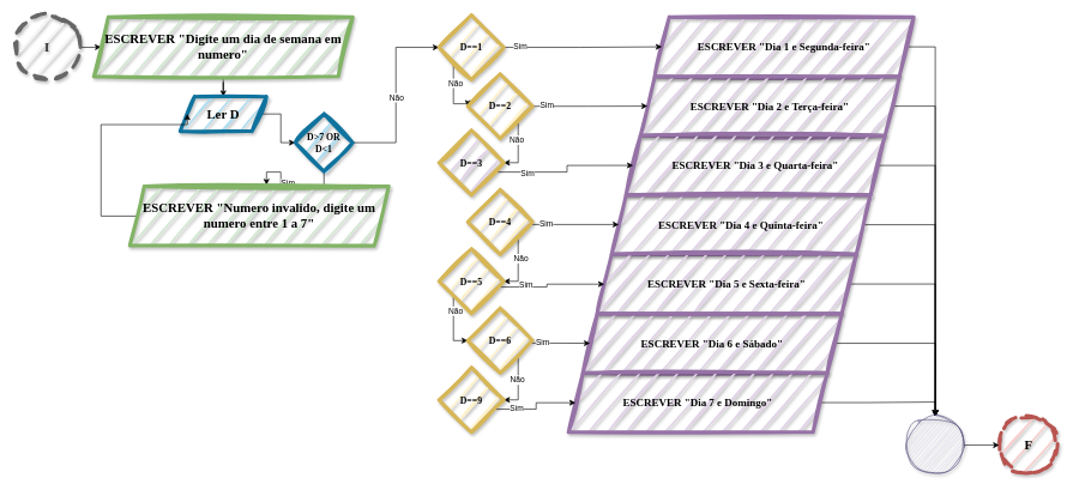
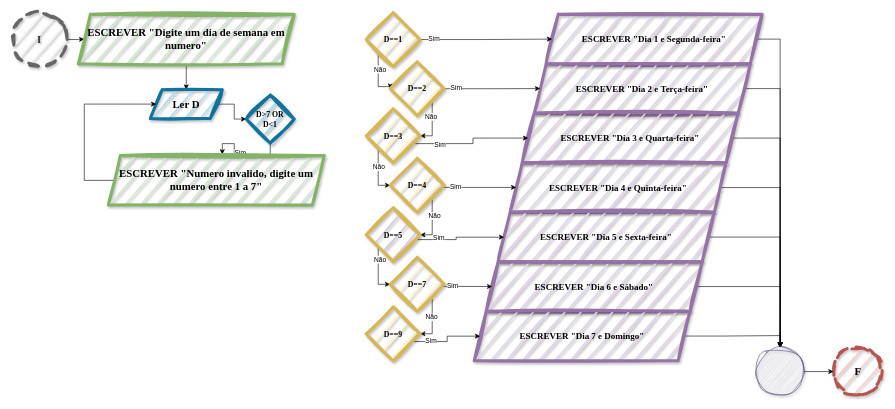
- <mxCell id="23" style="edgeStyle=orthogonalEdgeStyle;rounded=0;orthogonalLoop=1;jettySize=auto;html=1;entryX=0;entryY=0.5;entryDx=0;entryDy=0;" parent="1" source="27" target="32" edge="1"><mxGeometry relative="1" as="geometry" /></mxCell>
- <mxCell id="24" value="Não" style="edgeLabel;html=1;align=center;verticalAlign=middle;resizable=0;points=[];" parent="23" vertex="1" connectable="0"><mxGeometry x="-0.024" relative="1" as="geometry"><mxPoint as="offset" /></mxGeometry></mxCell>
- <mxCell id="22" value="Ler D" style="shape=parallelogram;perimeter=parallelogramPerimeter;whiteSpace=wrap;html=1;fixedSize=1;fontSize=18;fontFamily=Lucida Console;fillColor=#b1ddf0;strokeColor=#10739e;strokeWidth=5;sketch=1;curveFitting=1;jiggle=2;fontStyle=1;labelBackgroundColor=none;labelBorderColor=none;shadow=1;" parent="1" vertex="1"><mxGeometry x="250" y="133.5" width="120" height="48.25" as="geometry" /></mxCell>
+ <mxCell id="22" value="Ler D" style="shape=parallelogram;perimeter=parallelogramPerimeter;whiteSpace=wrap;html=1;fixedSize=1;fontSize=18;fontFamily=Lucida Console;fillColor=#b1ddf0;strokeColor=#10739e;strokeWidth=5;sketch=1;curveFitting=1;jiggle=2;fontStyle=1;labelBackgroundColor=none;labelBorderColor=none;shadow=1;" parent="1" vertex="1"><mxGeometry x="250" y="148.5" width="120" height="48.25" as="geometry" /></mxCell>
- <mxCell id="42" value="D==3" style="rhombus;whiteSpace=wrap;html=1;fontSize=13;fontFamily=Lucida Console;fillColor=#e1d5e7;strokeColor=#d6b656;strokeWidth=5;sketch=1;curveFitting=1;jiggle=2;fontStyle=1;labelBackgroundColor=none;labelBorderColor=none;shadow=1;" parent="1" vertex="1"><mxGeometry x="610" y="180.5" width="90" height="90" as="geometry" /></mxCell>
+ <mxCell id="42" value="D==3" style="rhombus;whiteSpace=wrap;html=1;fontSize=13;fontFamily=Lucida Console;fillColor=#fff2cc;strokeColor=#d6b656;strokeWidth=5;sketch=1;curveFitting=1;jiggle=2;fontStyle=1;labelBackgroundColor=none;labelBorderColor=none;shadow=1;" parent="1" vertex="1"><mxGeometry x="610" y="180.5" width="90" height="90" as="geometry" /></mxCell>
+ <mxCell id="38" style="edgeStyle=orthogonalEdgeStyle;rounded=0;orthogonalLoop=1;jettySize=auto;html=1;entryX=0;entryY=0.5;entryDx=0;entryDy=0;" parent="1" source="42" target="47" edge="1"><mxGeometry relative="1" as="geometry"><Array as="points"><mxPoint x="630" y="308.5" /></Array></mxGeometry></mxCell>
+ <mxCell id="39" value="Não" style="edgeLabel;html=1;align=center;verticalAlign=middle;resizable=0;points=[];" parent="38" vertex="1" connectable="0"><mxGeometry x="-0.224" relative="1" as="geometry"><mxPoint as="offset" /></mxGeometry></mxCell>
- <mxCell id="52" value="D==5" style="rhombus;whiteSpace=wrap;html=1;fontSize=13;fontFamily=Lucida Console;fillColor=#fff2cc;strokeColor=#d6b656;strokeWidth=5;sketch=1;curveFitting=1;jiggle=2;fontStyle=1;labelBackgroundColor=none;labelBorderColor=none;shadow=1;" parent="1" vertex="1"><mxGeometry x="610" y="345.5" width="90" height="90" as="geometry" /></mxCell>
+ <mxCell id="52" value="D==5" style="rhombus;whiteSpace=wrap;html=1;fontSize=13;fontFamily=Lucida Console;fillColor=#d0cee2;strokeColor=#d6b656;strokeWidth=5;sketch=1;curveFitting=1;jiggle=2;fontStyle=1;labelBackgroundColor=none;labelBorderColor=none;shadow=1;" parent="1" vertex="1"><mxGeometry x="610" y="345.5" width="90" height="90" as="geometry" /></mxCell>
- <mxCell id="57" value="D==6" style="rhombus;whiteSpace=wrap;html=1;fontSize=13;fontFamily=Lucida Console;fillColor=#fff2cc;strokeColor=#d6b656;strokeWidth=5;sketch=1;curveFitting=1;jiggle=2;fontStyle=1;labelBackgroundColor=none;labelBorderColor=none;shadow=1;" parent="1" vertex="1"><mxGeometry x="650" y="428" width="90" height="90" as="geometry" /></mxCell>
+ <mxCell id="57" value="D==7" style="rhombus;whiteSpace=wrap;html=1;fontSize=13;fontFamily=Lucida Console;fillColor=#fff2cc;strokeColor=#d6b656;strokeWidth=5;sketch=1;curveFitting=1;jiggle=2;fontStyle=1;labelBackgroundColor=none;labelBorderColor=none;shadow=1;" parent="1" vertex="1"><mxGeometry x="650" y="428" width="90" height="90" as="geometry" /></mxCell>
